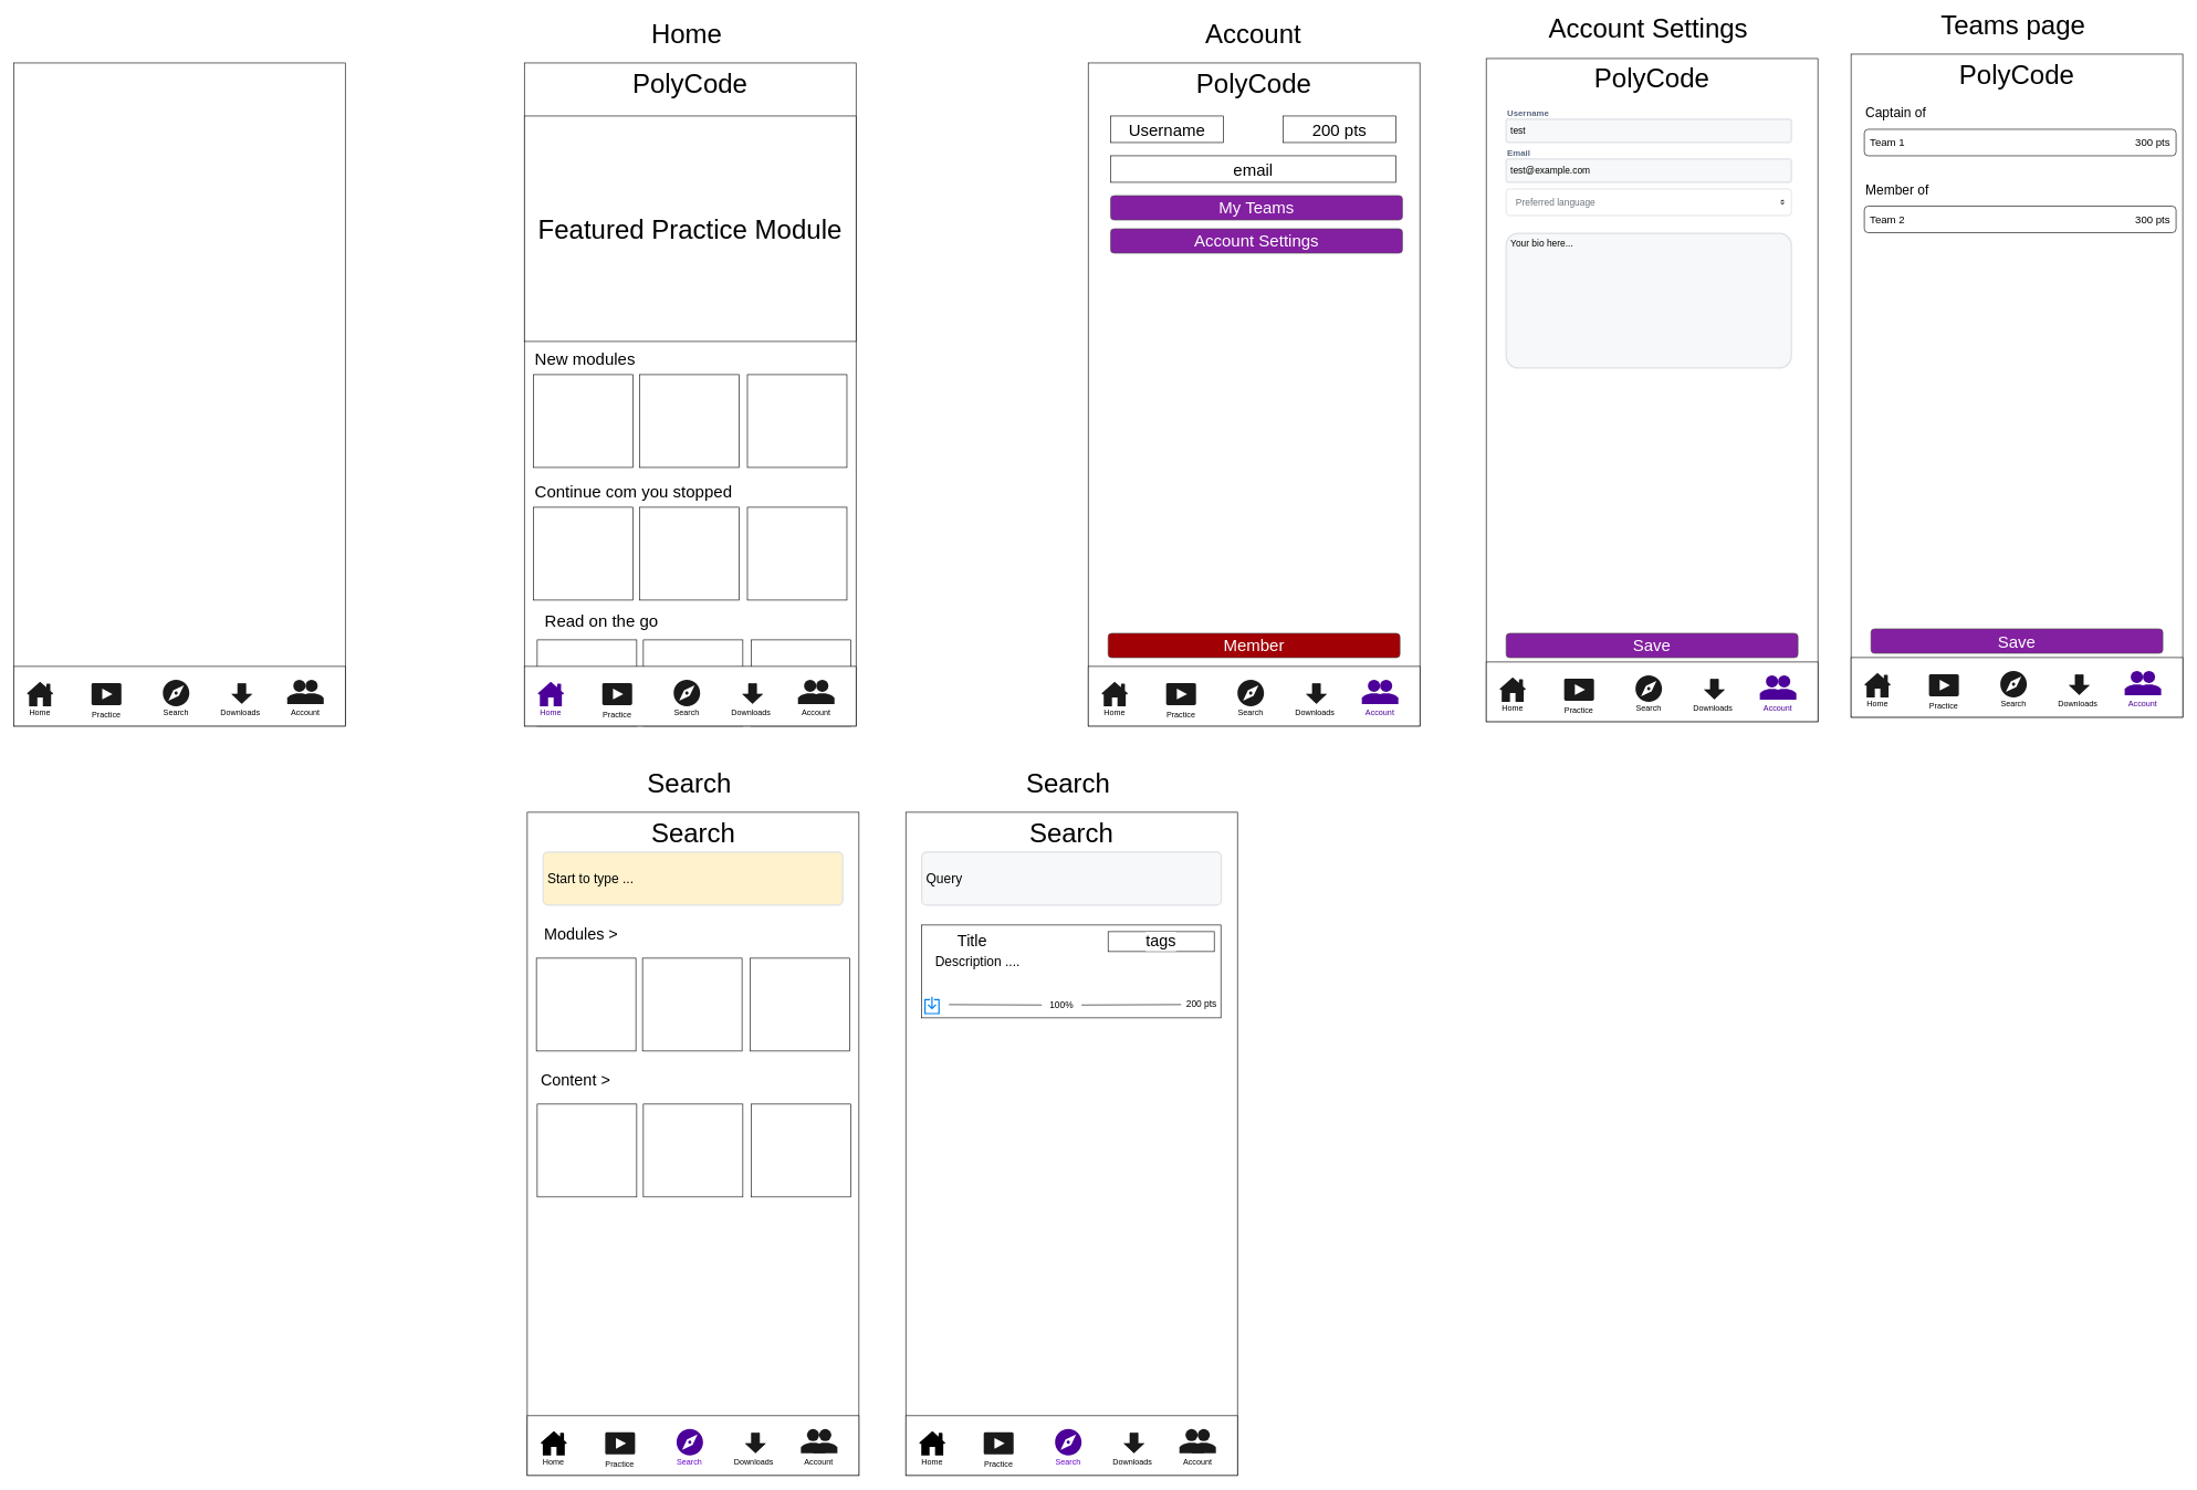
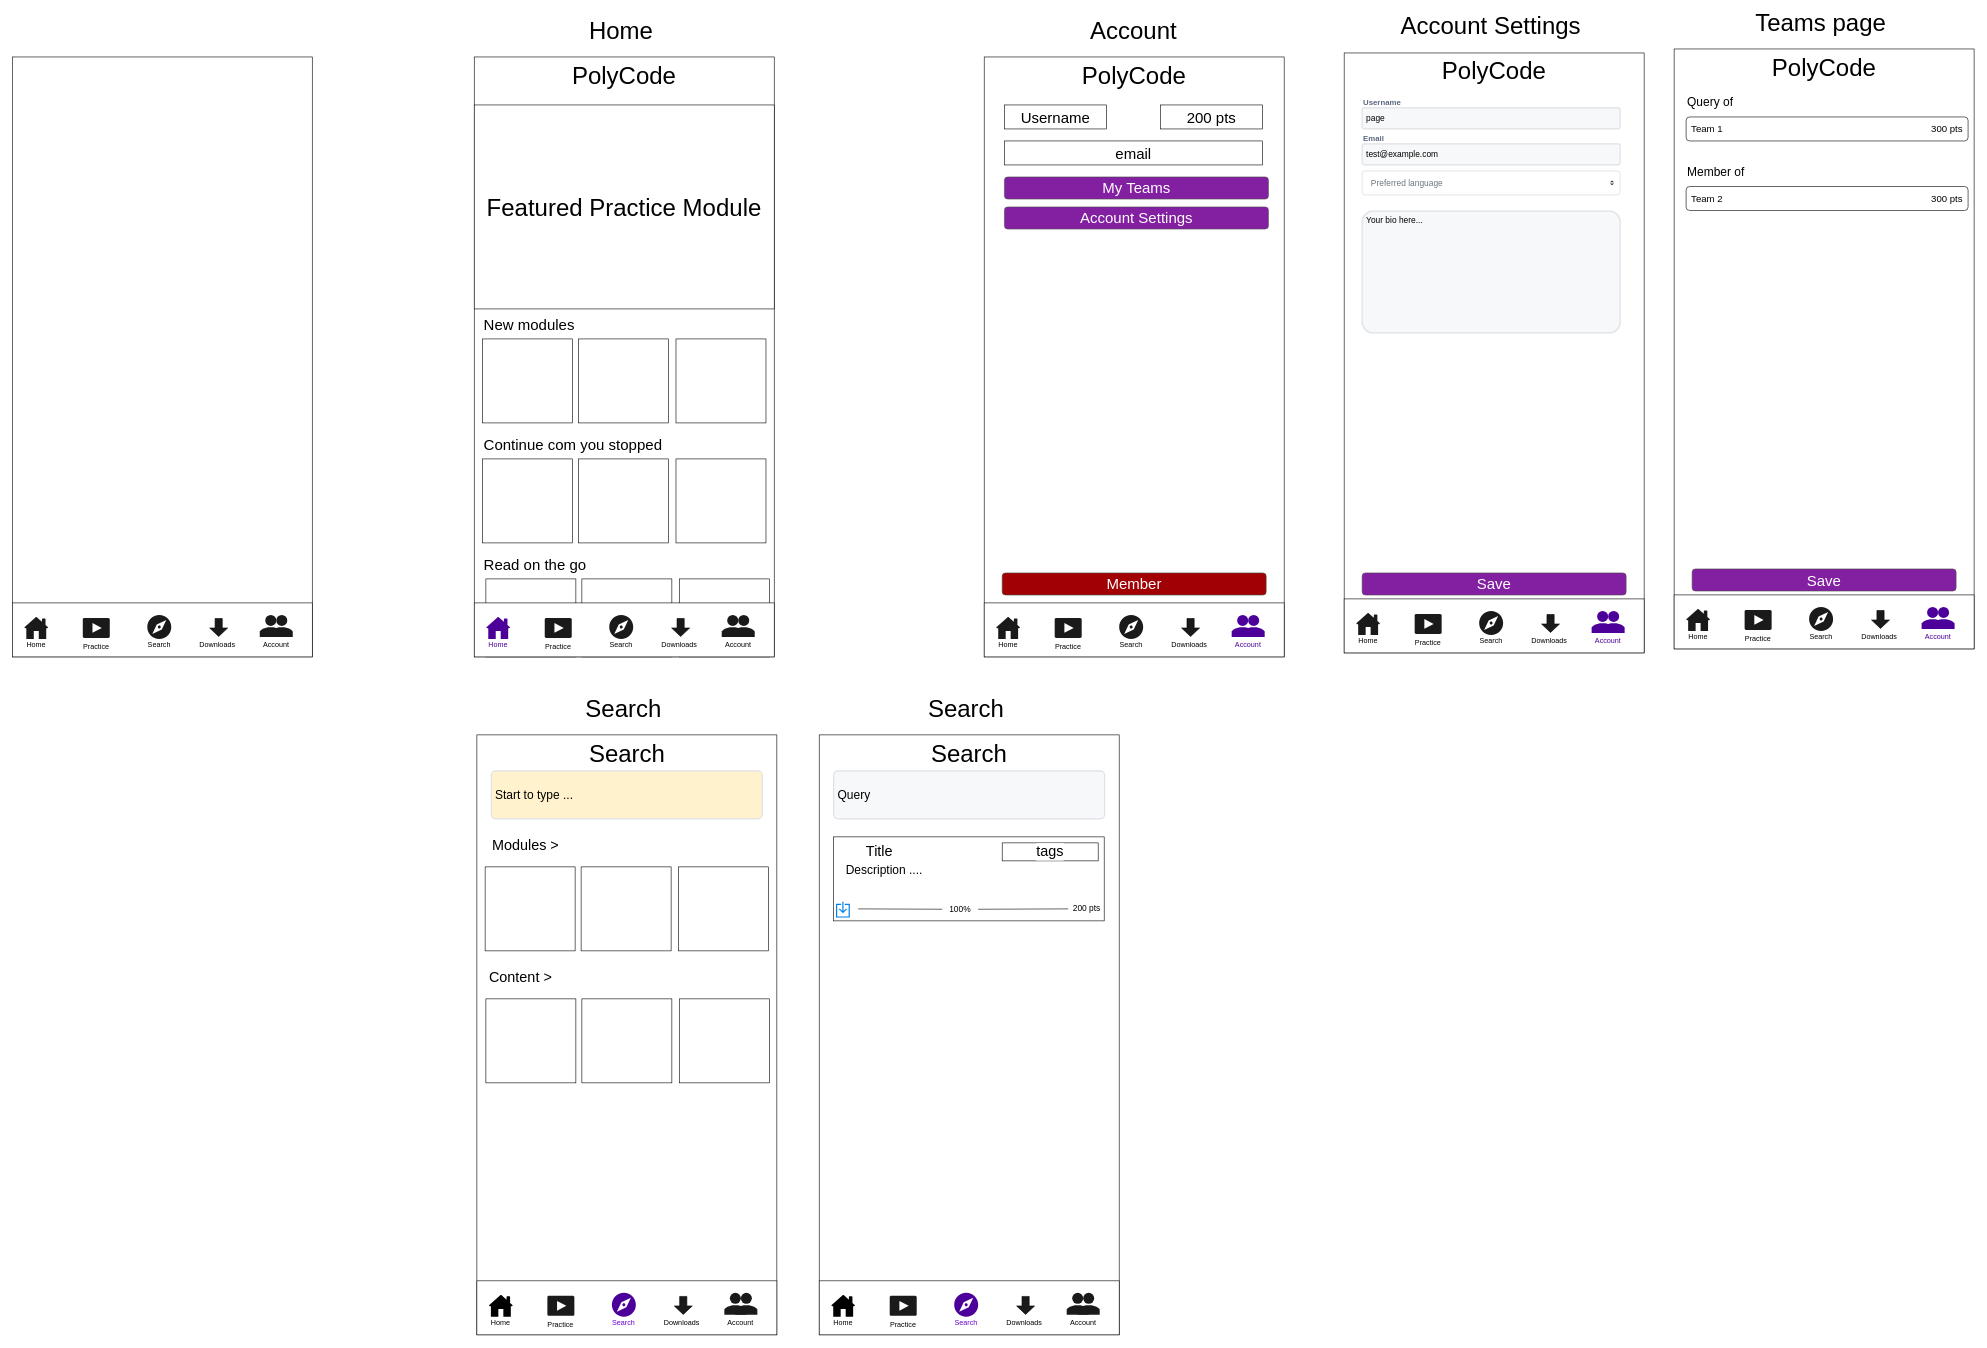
- <mxCell id="99" value="&lt;font style=&quot;font-size: 20px&quot;&gt;Captain of&amp;nbsp;&lt;/font&gt;" style="text;html=1;align=left;verticalAlign=middle;resizable=0;points=[];autosize=1;strokeColor=none;fillColor=none;fontSize=14;" vertex="1" parent="1"><mxGeometry x="2810" y="159" width="110" height="20" as="geometry" /></mxCell>
+ <mxCell id="99" value="&lt;font style=&quot;font-size: 20px&quot;&gt;Query of&amp;nbsp;&lt;/font&gt;" style="text;html=1;align=left;verticalAlign=middle;resizable=0;points=[];autosize=1;strokeColor=none;fillColor=none;fontSize=14;" vertex="1" parent="1"><mxGeometry x="2810" y="159" width="110" height="20" as="geometry" /></mxCell>
- <mxCell id="76" value="&lt;font style=&quot;font-size: 14px&quot;&gt;test&lt;/font&gt;" style="rounded=1;arcSize=9;fillColor=#F7F8F9;align=left;spacingLeft=5;strokeColor=#DEE1E6;html=1;strokeWidth=2;fontSize=12" vertex="1" parent="1"><mxGeometry x="2270" y="179" width="430" height="35" as="geometry" /></mxCell>
+ <mxCell id="76" value="&lt;font style=&quot;font-size: 14px&quot;&gt;page&lt;/font&gt;" style="rounded=1;arcSize=9;fillColor=#F7F8F9;align=left;spacingLeft=5;strokeColor=#DEE1E6;html=1;strokeWidth=2;fontSize=12" vertex="1" parent="1"><mxGeometry x="2270" y="179" width="430" height="35" as="geometry" /></mxCell>
- <mxCell id="40" value="Read on the go" style="text;html=1;strokeColor=none;fillColor=none;align=left;verticalAlign=middle;whiteSpace=wrap;rounded=0;fontSize=25;" parent="1" vertex="1"><mxGeometry x="818.75" y="919" width="340" height="30" as="geometry" /></mxCell>
+ <mxCell id="40" value="Read on the go" style="text;html=1;strokeColor=none;fillColor=none;align=left;verticalAlign=middle;whiteSpace=wrap;rounded=0;fontSize=25;" parent="1" vertex="1"><mxGeometry x="803.75" y="924" width="340" height="30" as="geometry" /></mxCell>
